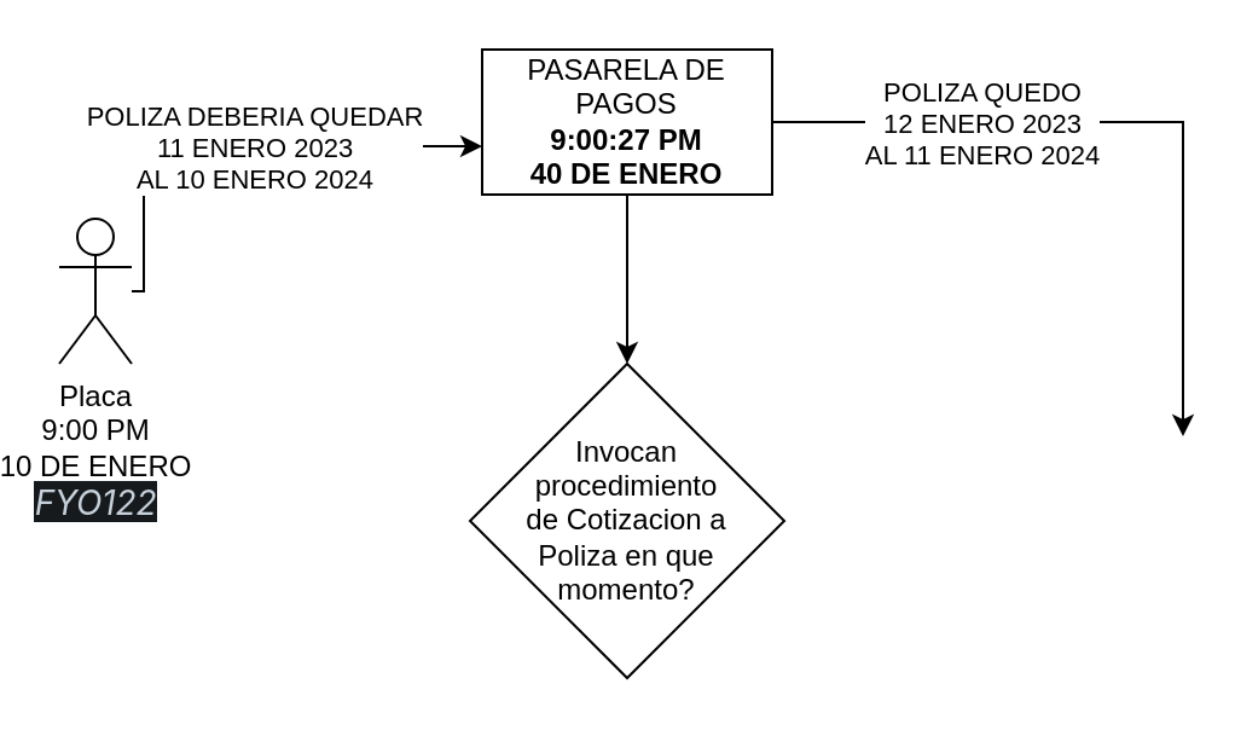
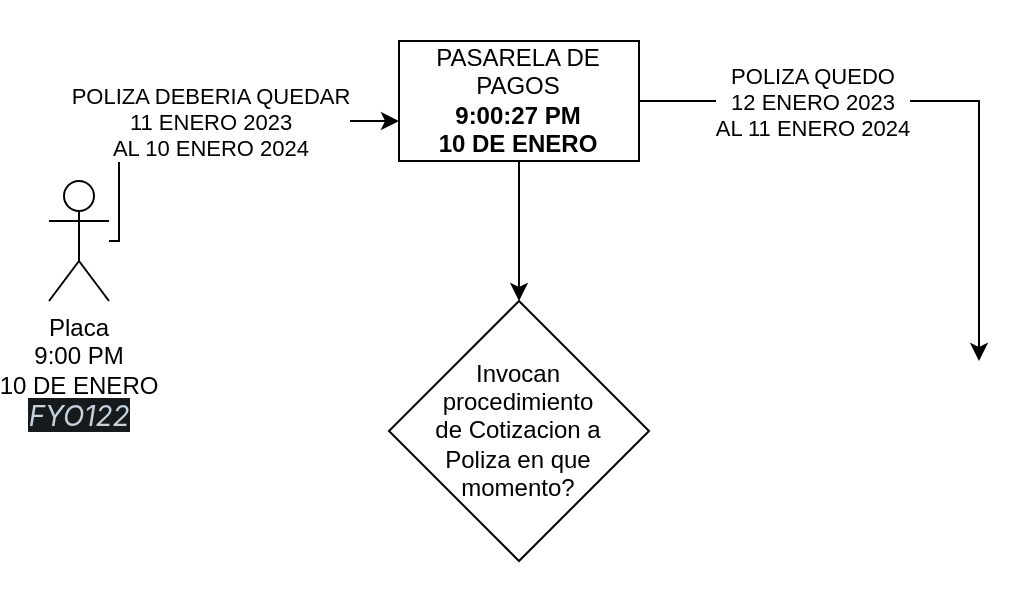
- <mxCell id="8" value="PASARELA DE PAGOS&lt;br&gt;&lt;b&gt;9:00:27 PM&lt;br&gt;40 DE ENERO&lt;br&gt;&lt;/b&gt;" style="rounded=0;whiteSpace=wrap;html=1;" parent="1" vertex="1"><mxGeometry x="195" y="20" width="120" height="60" as="geometry" /></mxCell>
+ <mxCell id="8" value="PASARELA DE PAGOS&lt;br&gt;&lt;b&gt;9:00:27 PM&lt;br&gt;10 DE ENERO&lt;br&gt;&lt;/b&gt;" style="rounded=0;whiteSpace=wrap;html=1;" parent="1" vertex="1"><mxGeometry x="195" y="20" width="120" height="60" as="geometry" /></mxCell>
